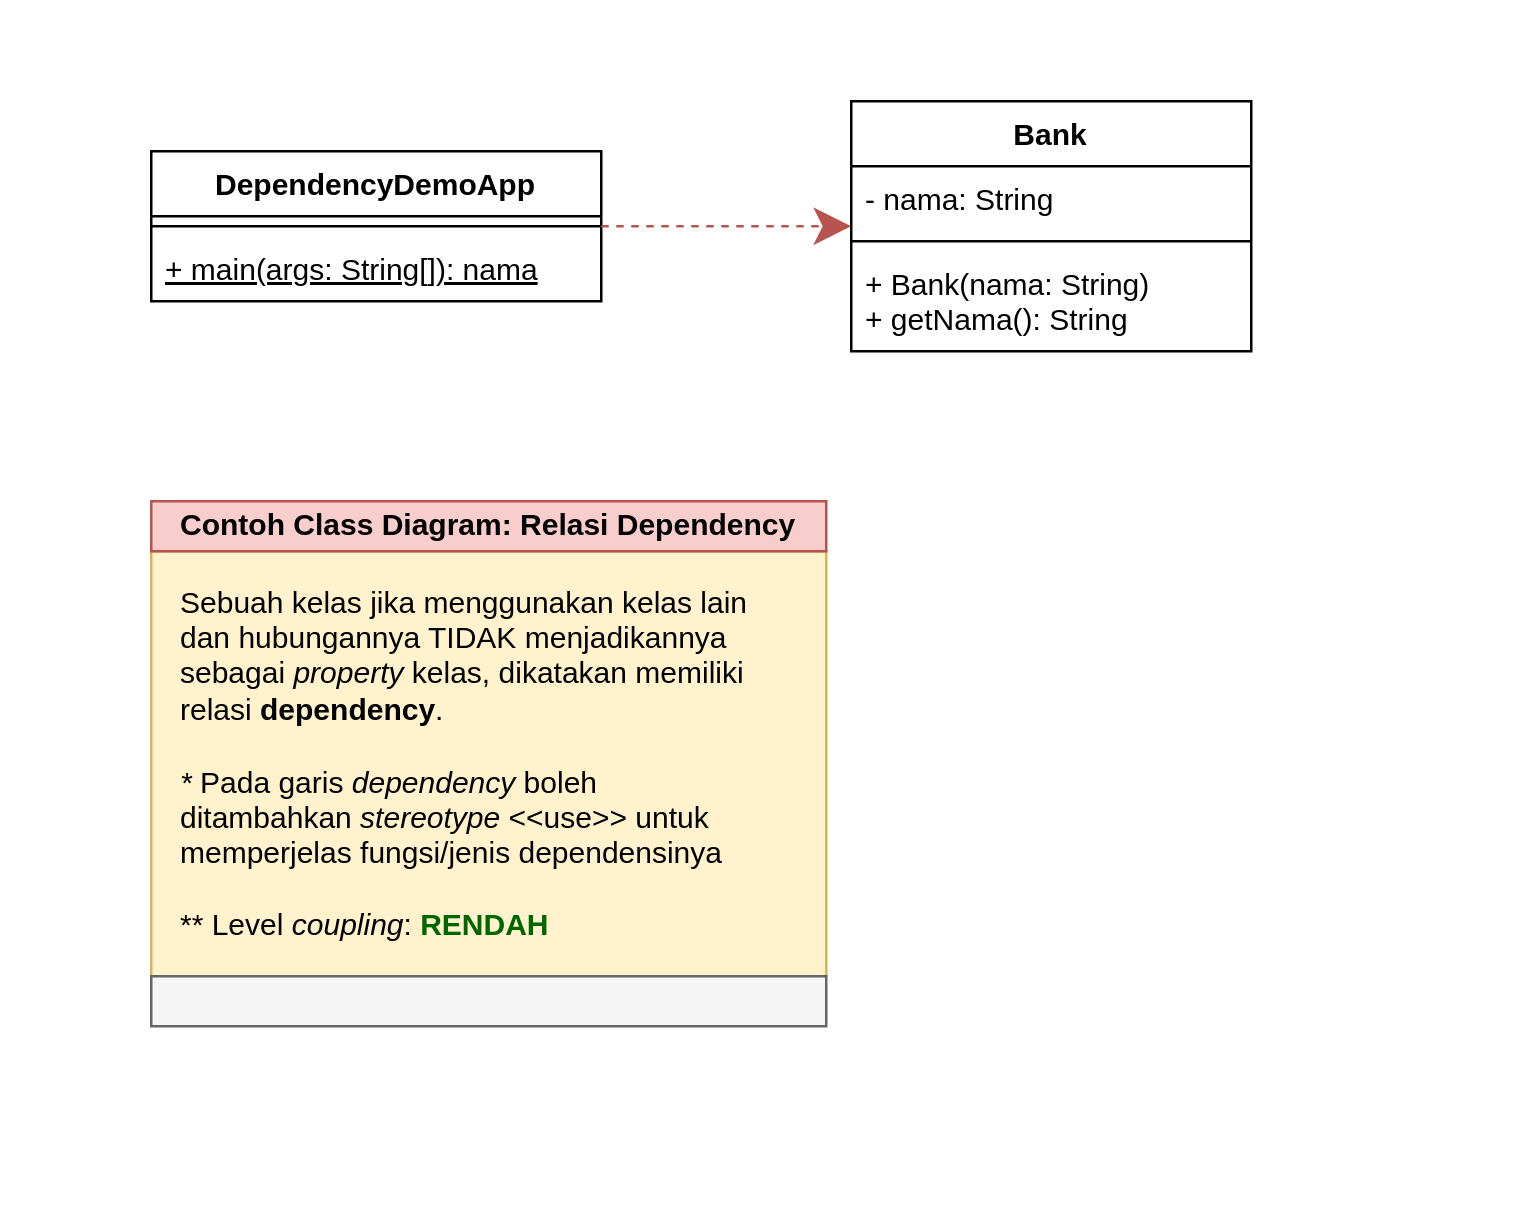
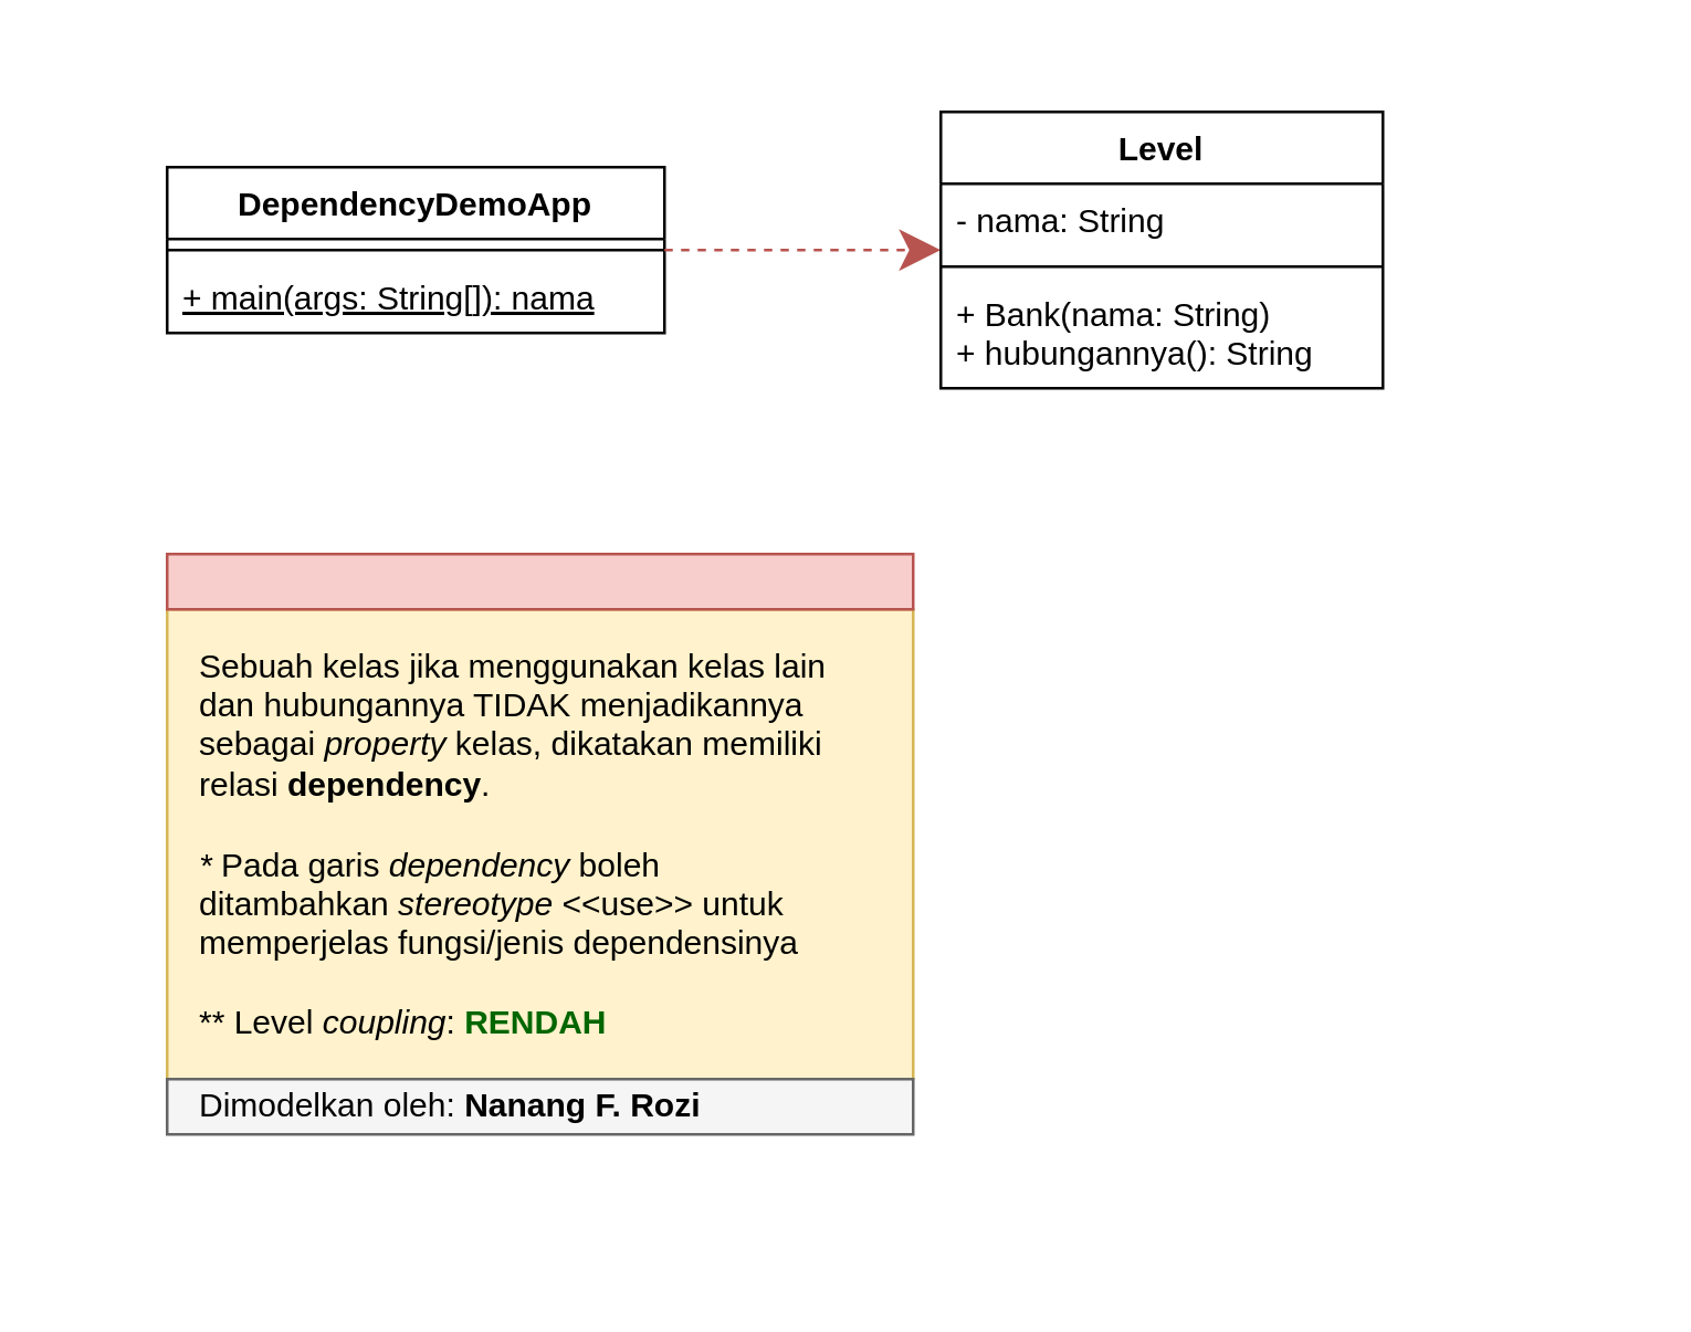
- <mxCell id="15" value="Bank" style="swimlane;fontStyle=1;align=center;verticalAlign=top;childLayout=stackLayout;horizontal=1;startSize=26;horizontalStack=0;resizeParent=1;resizeParentMax=0;resizeLast=0;collapsible=1;marginBottom=0;" vertex="1" parent="1"><mxGeometry x="340" y="40" width="160" height="100" as="geometry" /></mxCell>
+ <mxCell id="15" value="Level" style="swimlane;fontStyle=1;align=center;verticalAlign=top;childLayout=stackLayout;horizontal=1;startSize=26;horizontalStack=0;resizeParent=1;resizeParentMax=0;resizeLast=0;collapsible=1;marginBottom=0;" vertex="1" parent="1"><mxGeometry x="340" y="40" width="160" height="100" as="geometry" /></mxCell>
- <mxCell id="18" value="+ Bank(nama: String)&#10;+ getNama(): String" style="text;strokeColor=none;fillColor=none;align=left;verticalAlign=top;spacingLeft=4;spacingRight=4;overflow=hidden;rotatable=0;points=[[0,0.5],[1,0.5]];portConstraint=eastwest;" vertex="1" parent="15"><mxGeometry y="60" width="160" height="40" as="geometry" /></mxCell>
+ <mxCell id="18" value="+ Bank(nama: String)&#10;+ hubungannya(): String" style="text;strokeColor=none;fillColor=none;align=left;verticalAlign=top;spacingLeft=4;spacingRight=4;overflow=hidden;rotatable=0;points=[[0,0.5],[1,0.5]];portConstraint=eastwest;" vertex="1" parent="15"><mxGeometry y="60" width="160" height="40" as="geometry" /></mxCell>
- <mxCell id="10" value="&lt;b&gt;Contoh Class Diagram: Relasi Dependency&lt;/b&gt;" style="text;html=1;strokeColor=none;fillColor=none;align=left;verticalAlign=middle;whiteSpace=wrap;rounded=0;" vertex="1" parent="8"><mxGeometry x="10" width="250" height="20" as="geometry" /></mxCell>
+ <mxCell id="13" value="Dimodelkan oleh: &lt;b&gt;Nanang F. Rozi&lt;/b&gt;" style="text;html=1;strokeColor=none;fillColor=none;align=left;verticalAlign=middle;whiteSpace=wrap;rounded=0;" vertex="1" parent="11"><mxGeometry x="10" width="250" height="20" as="geometry" /></mxCell>
